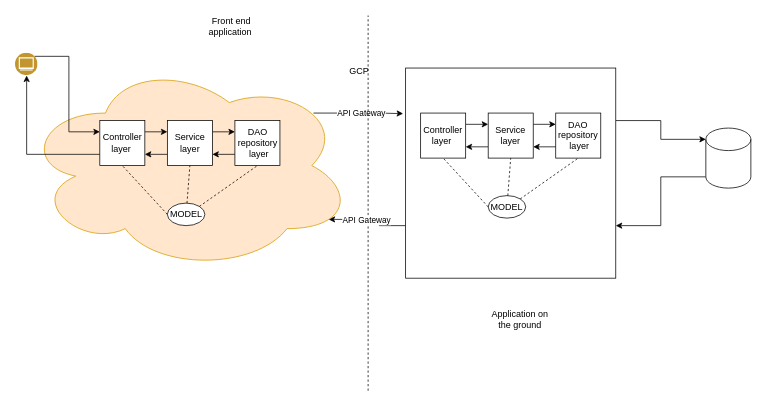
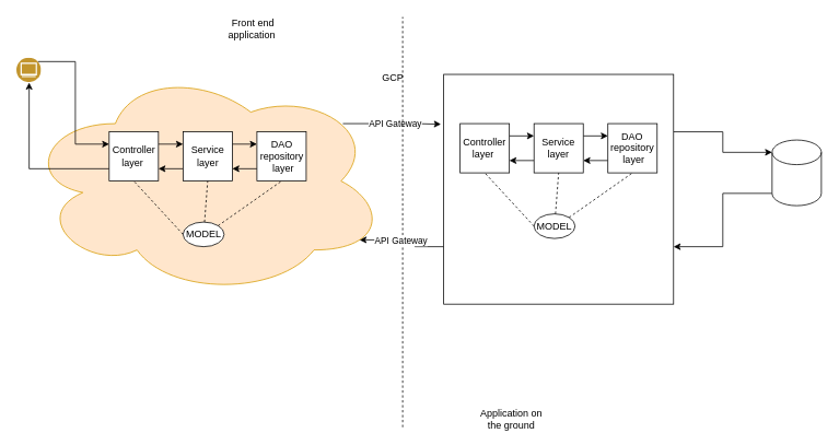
- <mxCell id="36" value="Application on the ground" style="text;html=1;strokeColor=none;fillColor=none;align=center;verticalAlign=middle;whiteSpace=wrap;rounded=0;" vertex="1" parent="1"><mxGeometry x="645" y="410" width="95" height="30" as="geometry" /></mxCell>
+ <mxCell id="36" value="Application on the ground" style="text;html=1;strokeColor=none;fillColor=none;align=center;verticalAlign=middle;whiteSpace=wrap;rounded=0;" vertex="1" parent="1"><mxGeometry x="575" y="495" width="95" height="30" as="geometry" /></mxCell>
